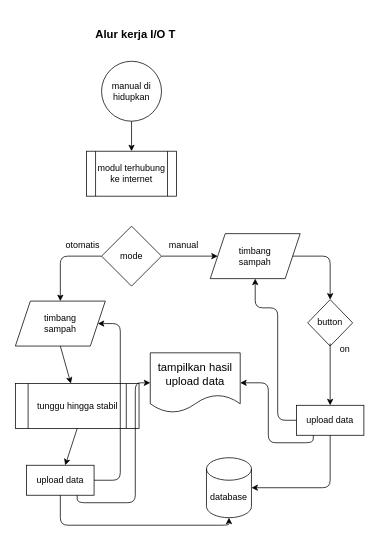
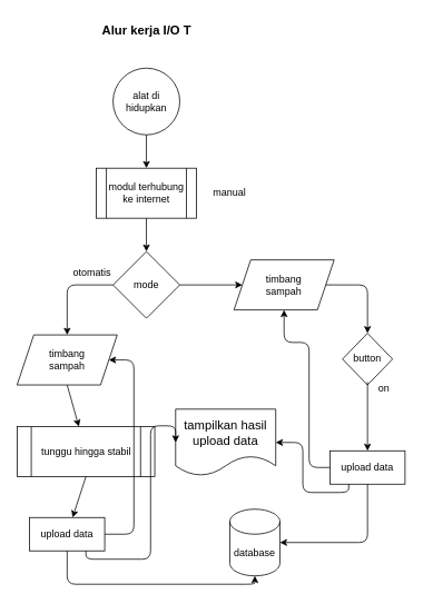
- <mxCell id="27" value="Alur kerja I/O T" style="text;html=1;align=center;verticalAlign=middle;resizable=0;points=[];autosize=1;strokeColor=none;fillColor=none;fontStyle=1;fontSize=15;" vertex="1" parent="1"><mxGeometry x="115" y="30" width="130" height="30" as="geometry" /></mxCell>
+ <mxCell id="27" value="Alur kerja I/O T" style="text;html=1;align=center;verticalAlign=middle;resizable=0;points=[];autosize=1;strokeColor=none;fillColor=none;fontStyle=1;fontSize=15;" vertex="1" parent="1"><mxGeometry x="110" y="20" width="130" height="30" as="geometry" /></mxCell>
- <mxCell id="6" value="manual di hidupkan" style="ellipse;whiteSpace=wrap;html=1;" parent="1" vertex="1"><mxGeometry x="135" y="81" width="80" height="80" as="geometry" /></mxCell>
+ <mxCell id="6" value="alat di hidupkan" style="ellipse;whiteSpace=wrap;html=1;" parent="1" vertex="1"><mxGeometry x="135" y="81" width="80" height="80" as="geometry" /></mxCell>
+ <mxCell id="7" value="" style="endArrow=classic;html=1;exitX=0.5;exitY=1;exitDx=0;exitDy=0;startArrow=none;" parent="1" source="9" target="3" edge="1"><mxGeometry width="50" height="50" relative="1" as="geometry"><mxPoint x="140" y="421" as="sourcePoint" /><mxPoint x="140" y="501" as="targetPoint" /></mxGeometry></mxCell>
- <mxCell id="12" value="manual" style="text;html=1;strokeColor=none;fillColor=none;align=center;verticalAlign=middle;whiteSpace=wrap;rounded=0;" parent="1" vertex="1"><mxGeometry x="215" y="311" width="60" height="30" as="geometry" /></mxCell>
+ <mxCell id="12" value="manual" style="text;html=1;strokeColor=none;fillColor=none;align=center;verticalAlign=middle;whiteSpace=wrap;rounded=0;" parent="1" vertex="1"><mxGeometry x="245" y="216" width="60" height="30" as="geometry" /></mxCell>
- <mxCell id="28" value="tampilkan hasil upload data" style="shape=document;whiteSpace=wrap;html=1;boundedLbl=1;fontSize=15;" vertex="1" parent="1"><mxGeometry x="200" y="470" width="120" height="80" as="geometry" /></mxCell>
+ <mxCell id="28" value="tampilkan hasil upload data" style="shape=document;whiteSpace=wrap;html=1;boundedLbl=1;fontSize=15;" vertex="1" parent="1"><mxGeometry x="210" y="490" width="120" height="80" as="geometry" /></mxCell>
